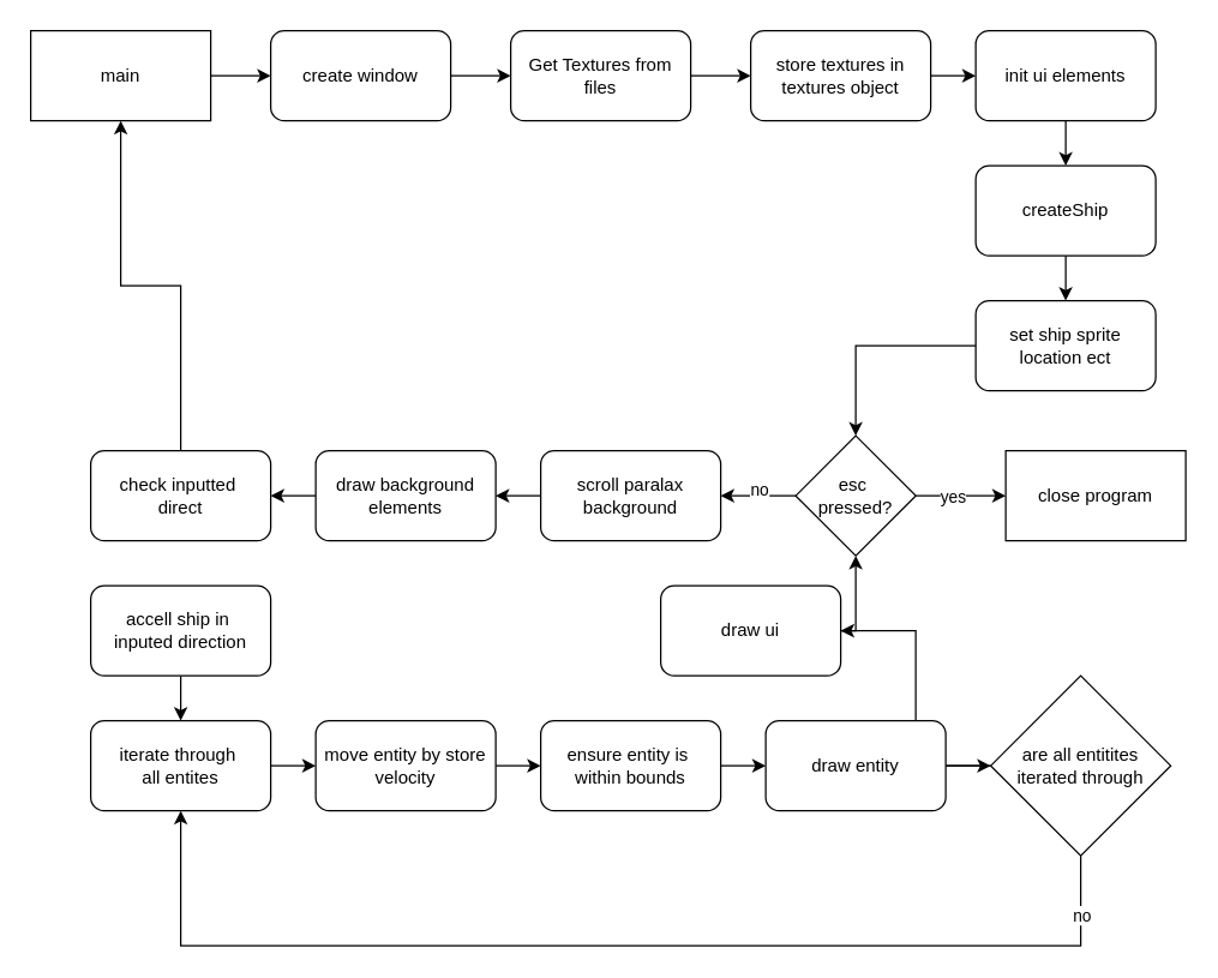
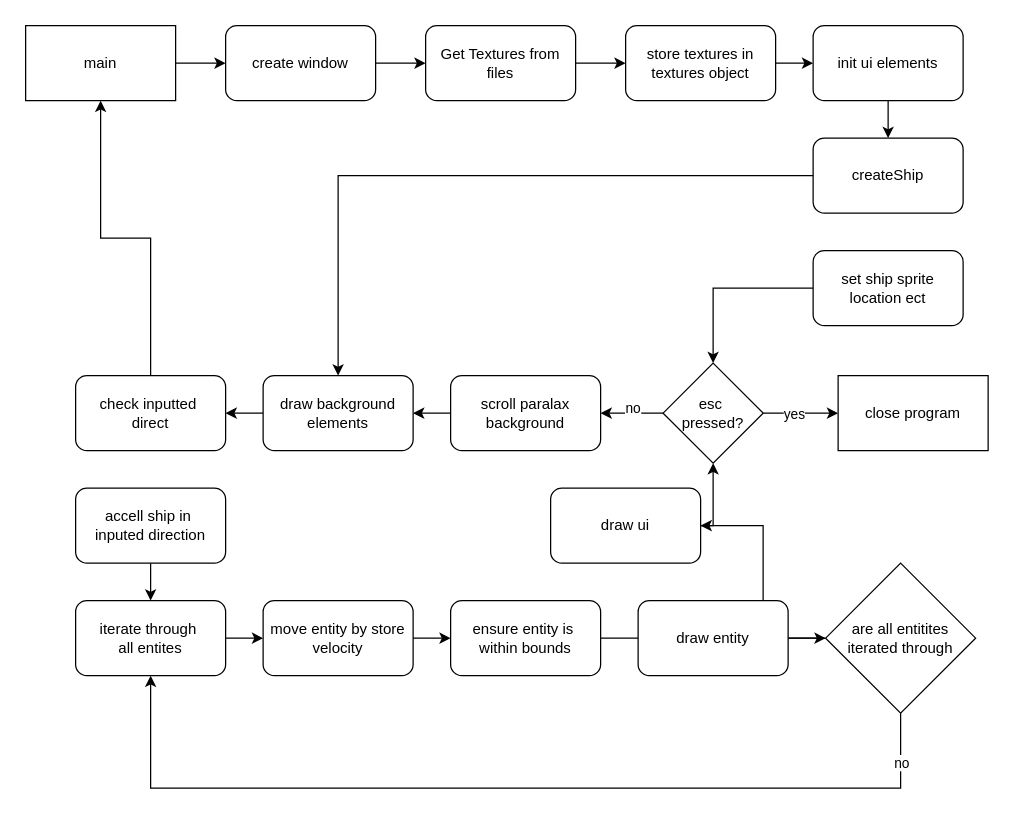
- <mxCell id="24" value="" style="edgeStyle=orthogonalEdgeStyle;rounded=0;orthogonalLoop=1;jettySize=auto;html=1;" parent="1" source="8" target="25" edge="1"><mxGeometry relative="1" as="geometry"><mxPoint x="570" y="430" as="targetPoint" /><mxPoint x="570" y="270" as="sourcePoint" /></mxGeometry></mxCell>
+ <mxCell id="24" value="" style="edgeStyle=orthogonalEdgeStyle;rounded=0;orthogonalLoop=1;jettySize=auto;html=1;" parent="1" source="8" target="27" edge="1"><mxGeometry relative="1" as="geometry"><mxPoint x="570" y="430" as="targetPoint" /><mxPoint x="570" y="270" as="sourcePoint" /></mxGeometry></mxCell>
- <mxCell id="30" style="edgeStyle=orthogonalEdgeStyle;rounded=0;orthogonalLoop=1;jettySize=auto;html=1;entryX=0;entryY=0.5;entryDx=0;entryDy=0;" parent="1" source="38" target="40" edge="1"><mxGeometry relative="1" as="geometry" /></mxCell>
+ <mxCell id="30" style="edgeStyle=orthogonalEdgeStyle;rounded=0;orthogonalLoop=1;jettySize=auto;html=1;entryX=0;entryY=0.5;entryDx=0;entryDy=0;endArrow=none;" parent="1" source="38" target="40" edge="1"><mxGeometry relative="1" as="geometry" /></mxCell>
